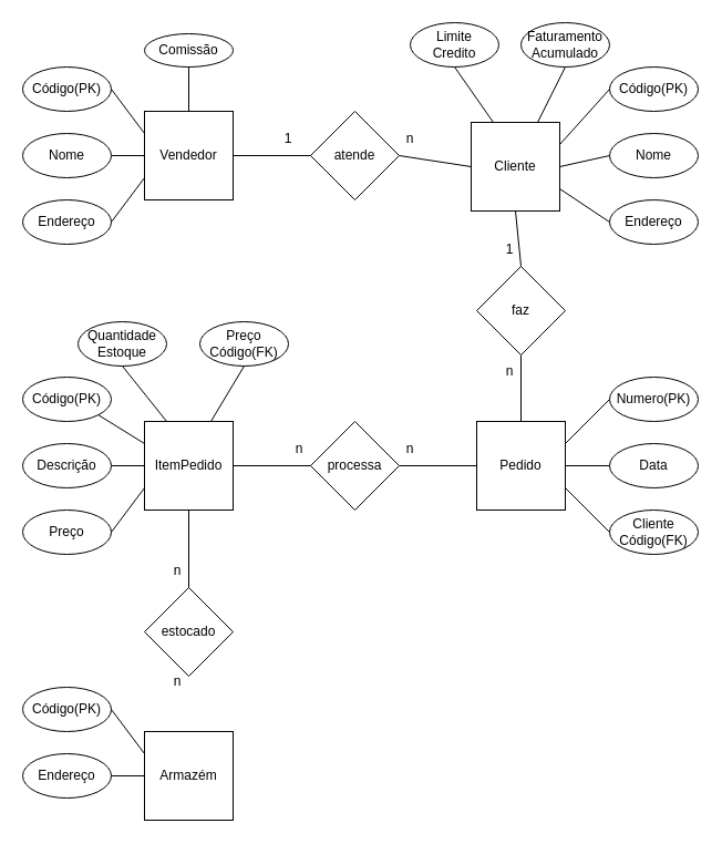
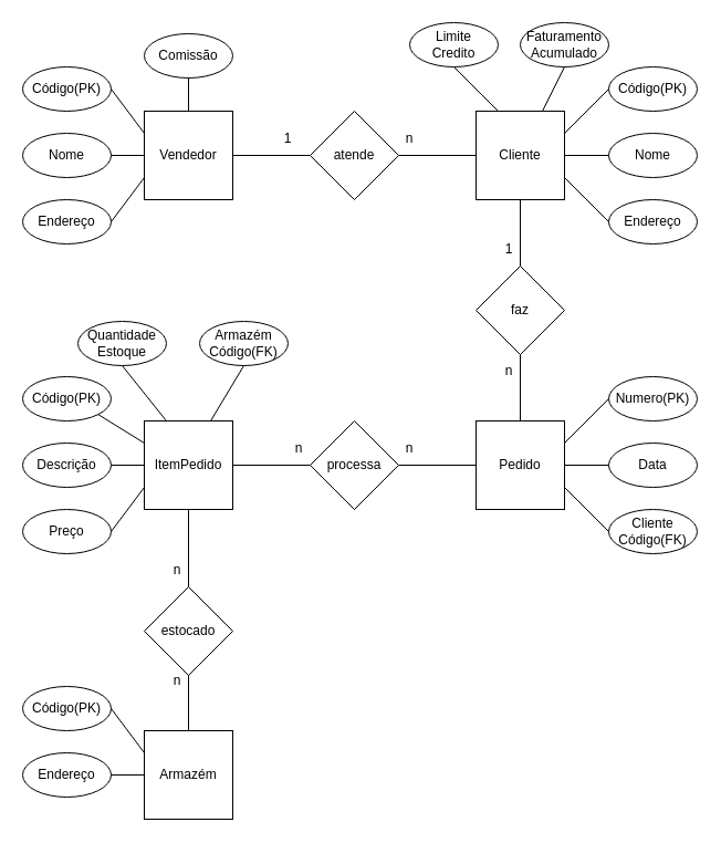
- <mxCell id="30" value="Comissão" style="ellipse;whiteSpace=wrap;html=1;" vertex="1" parent="1"><mxGeometry x="130" y="30" width="80" height="30" as="geometry" /></mxCell>
+ <mxCell id="30" value="Comissão" style="ellipse;whiteSpace=wrap;html=1;" vertex="1" parent="1"><mxGeometry x="130" y="30" width="80" height="40" as="geometry" /></mxCell>
- <mxCell id="4" value="Cliente" style="whiteSpace=wrap;html=1;aspect=fixed;" vertex="1" parent="1"><mxGeometry x="425" y="110" width="80" height="80" as="geometry" /></mxCell>
+ <mxCell id="4" value="Cliente" style="whiteSpace=wrap;html=1;aspect=fixed;" vertex="1" parent="1"><mxGeometry x="430" y="100" width="80" height="80" as="geometry" /></mxCell>
- <mxCell id="55" value="Preço&lt;br&gt;Código(FK)" style="ellipse;whiteSpace=wrap;html=1;" vertex="1" parent="1"><mxGeometry x="180" y="290" width="80" height="40" as="geometry" /></mxCell>
+ <mxCell id="55" value="Armazém&lt;br&gt;Código(FK)" style="ellipse;whiteSpace=wrap;html=1;" vertex="1" parent="1"><mxGeometry x="180" y="290" width="80" height="40" as="geometry" /></mxCell>
+ <mxCell id="18" value="" style="endArrow=none;html=1;rounded=0;exitX=0.5;exitY=0;exitDx=0;exitDy=0;entryX=0.5;entryY=1;entryDx=0;entryDy=0;" edge="1" parent="1" source="5" target="16"><mxGeometry width="50" height="50" relative="1" as="geometry"><mxPoint x="180" y="470" as="sourcePoint" /><mxPoint x="180" y="540" as="targetPoint" /></mxGeometry></mxCell>
